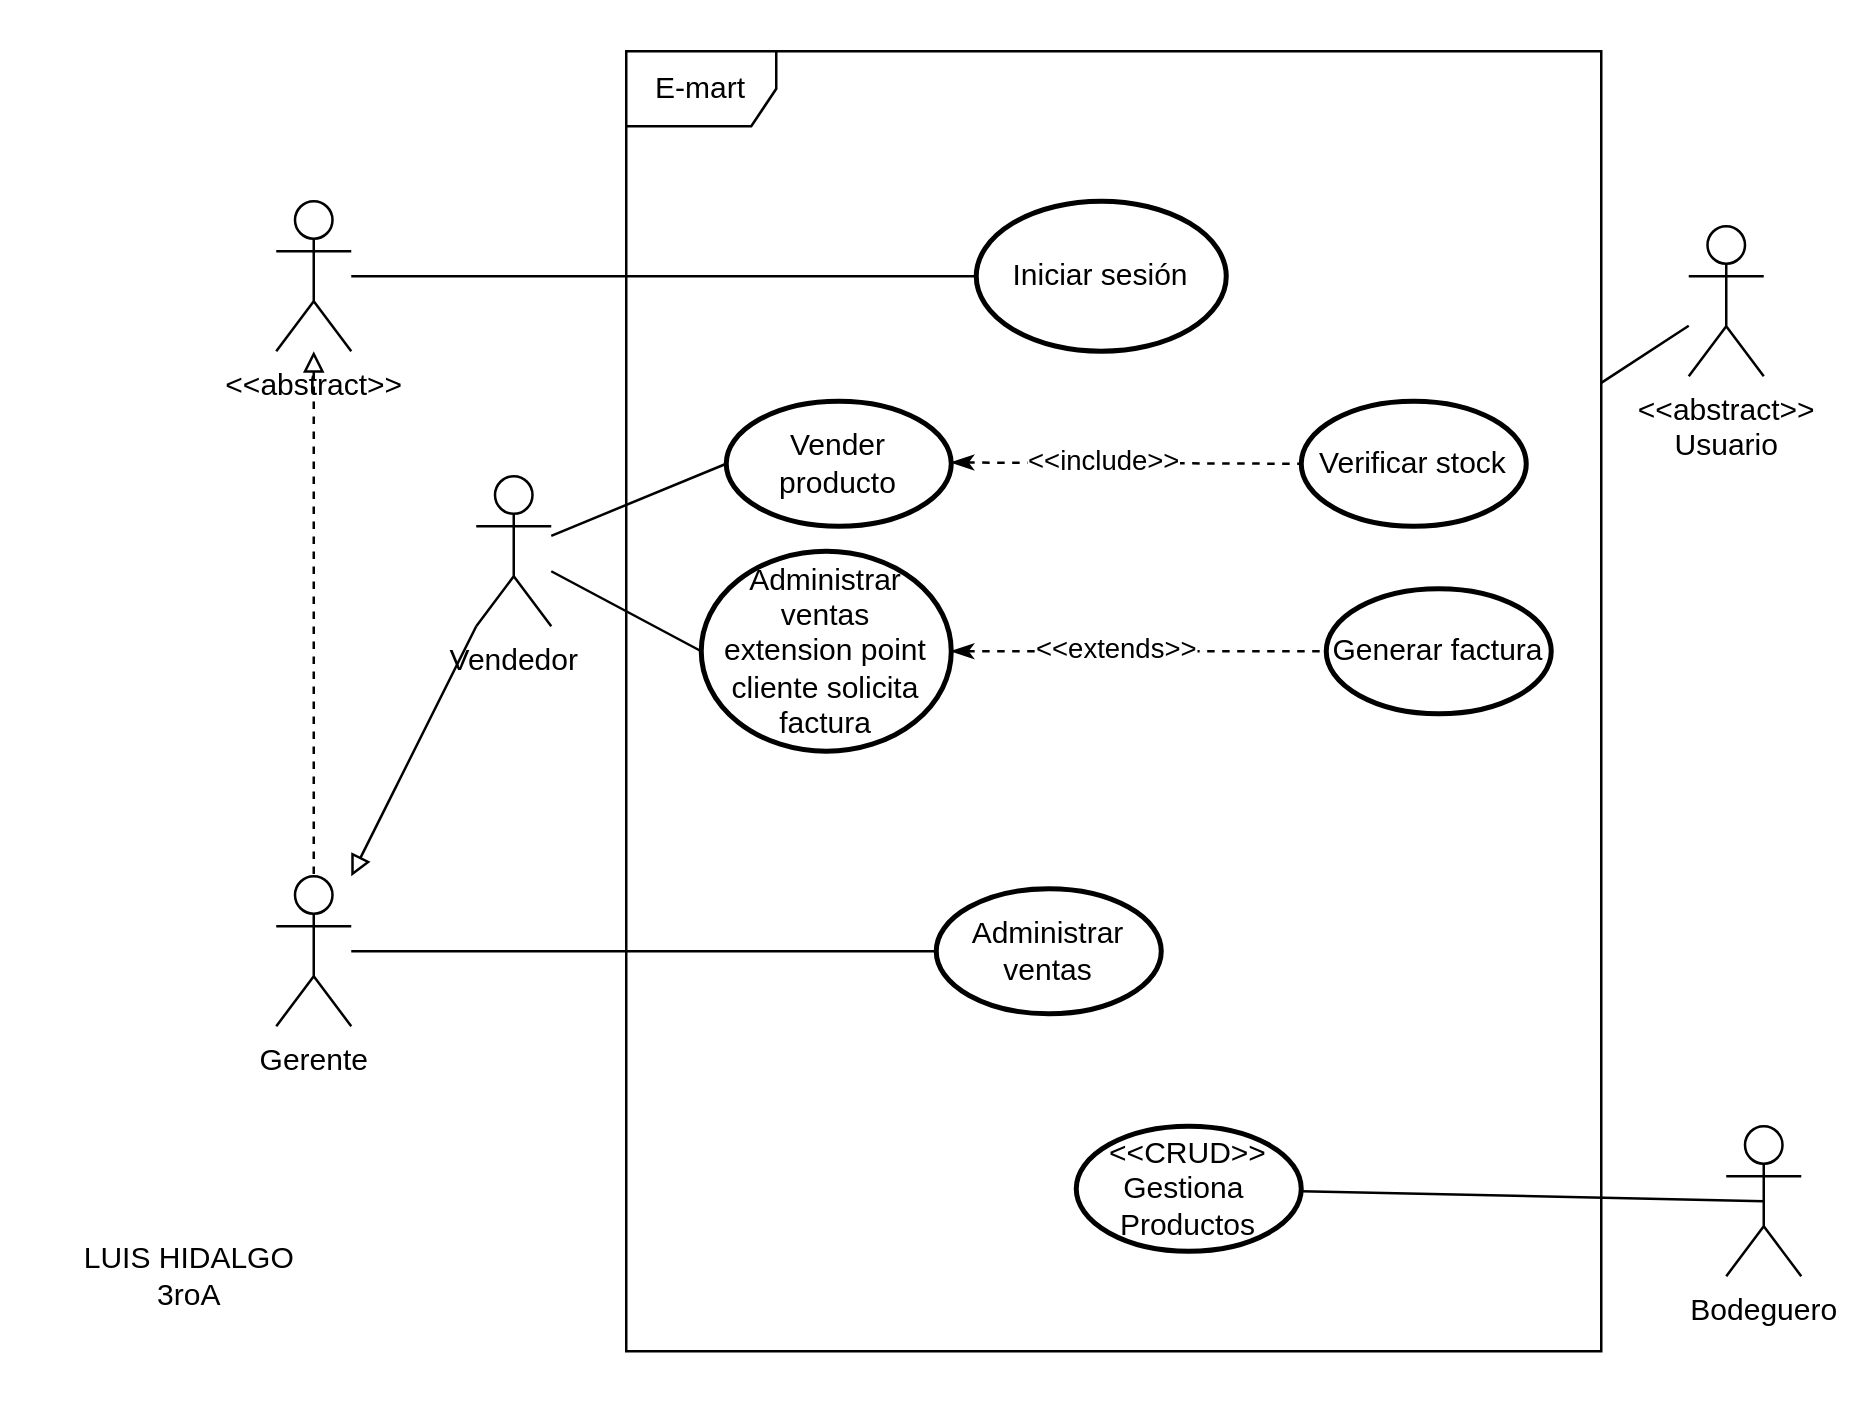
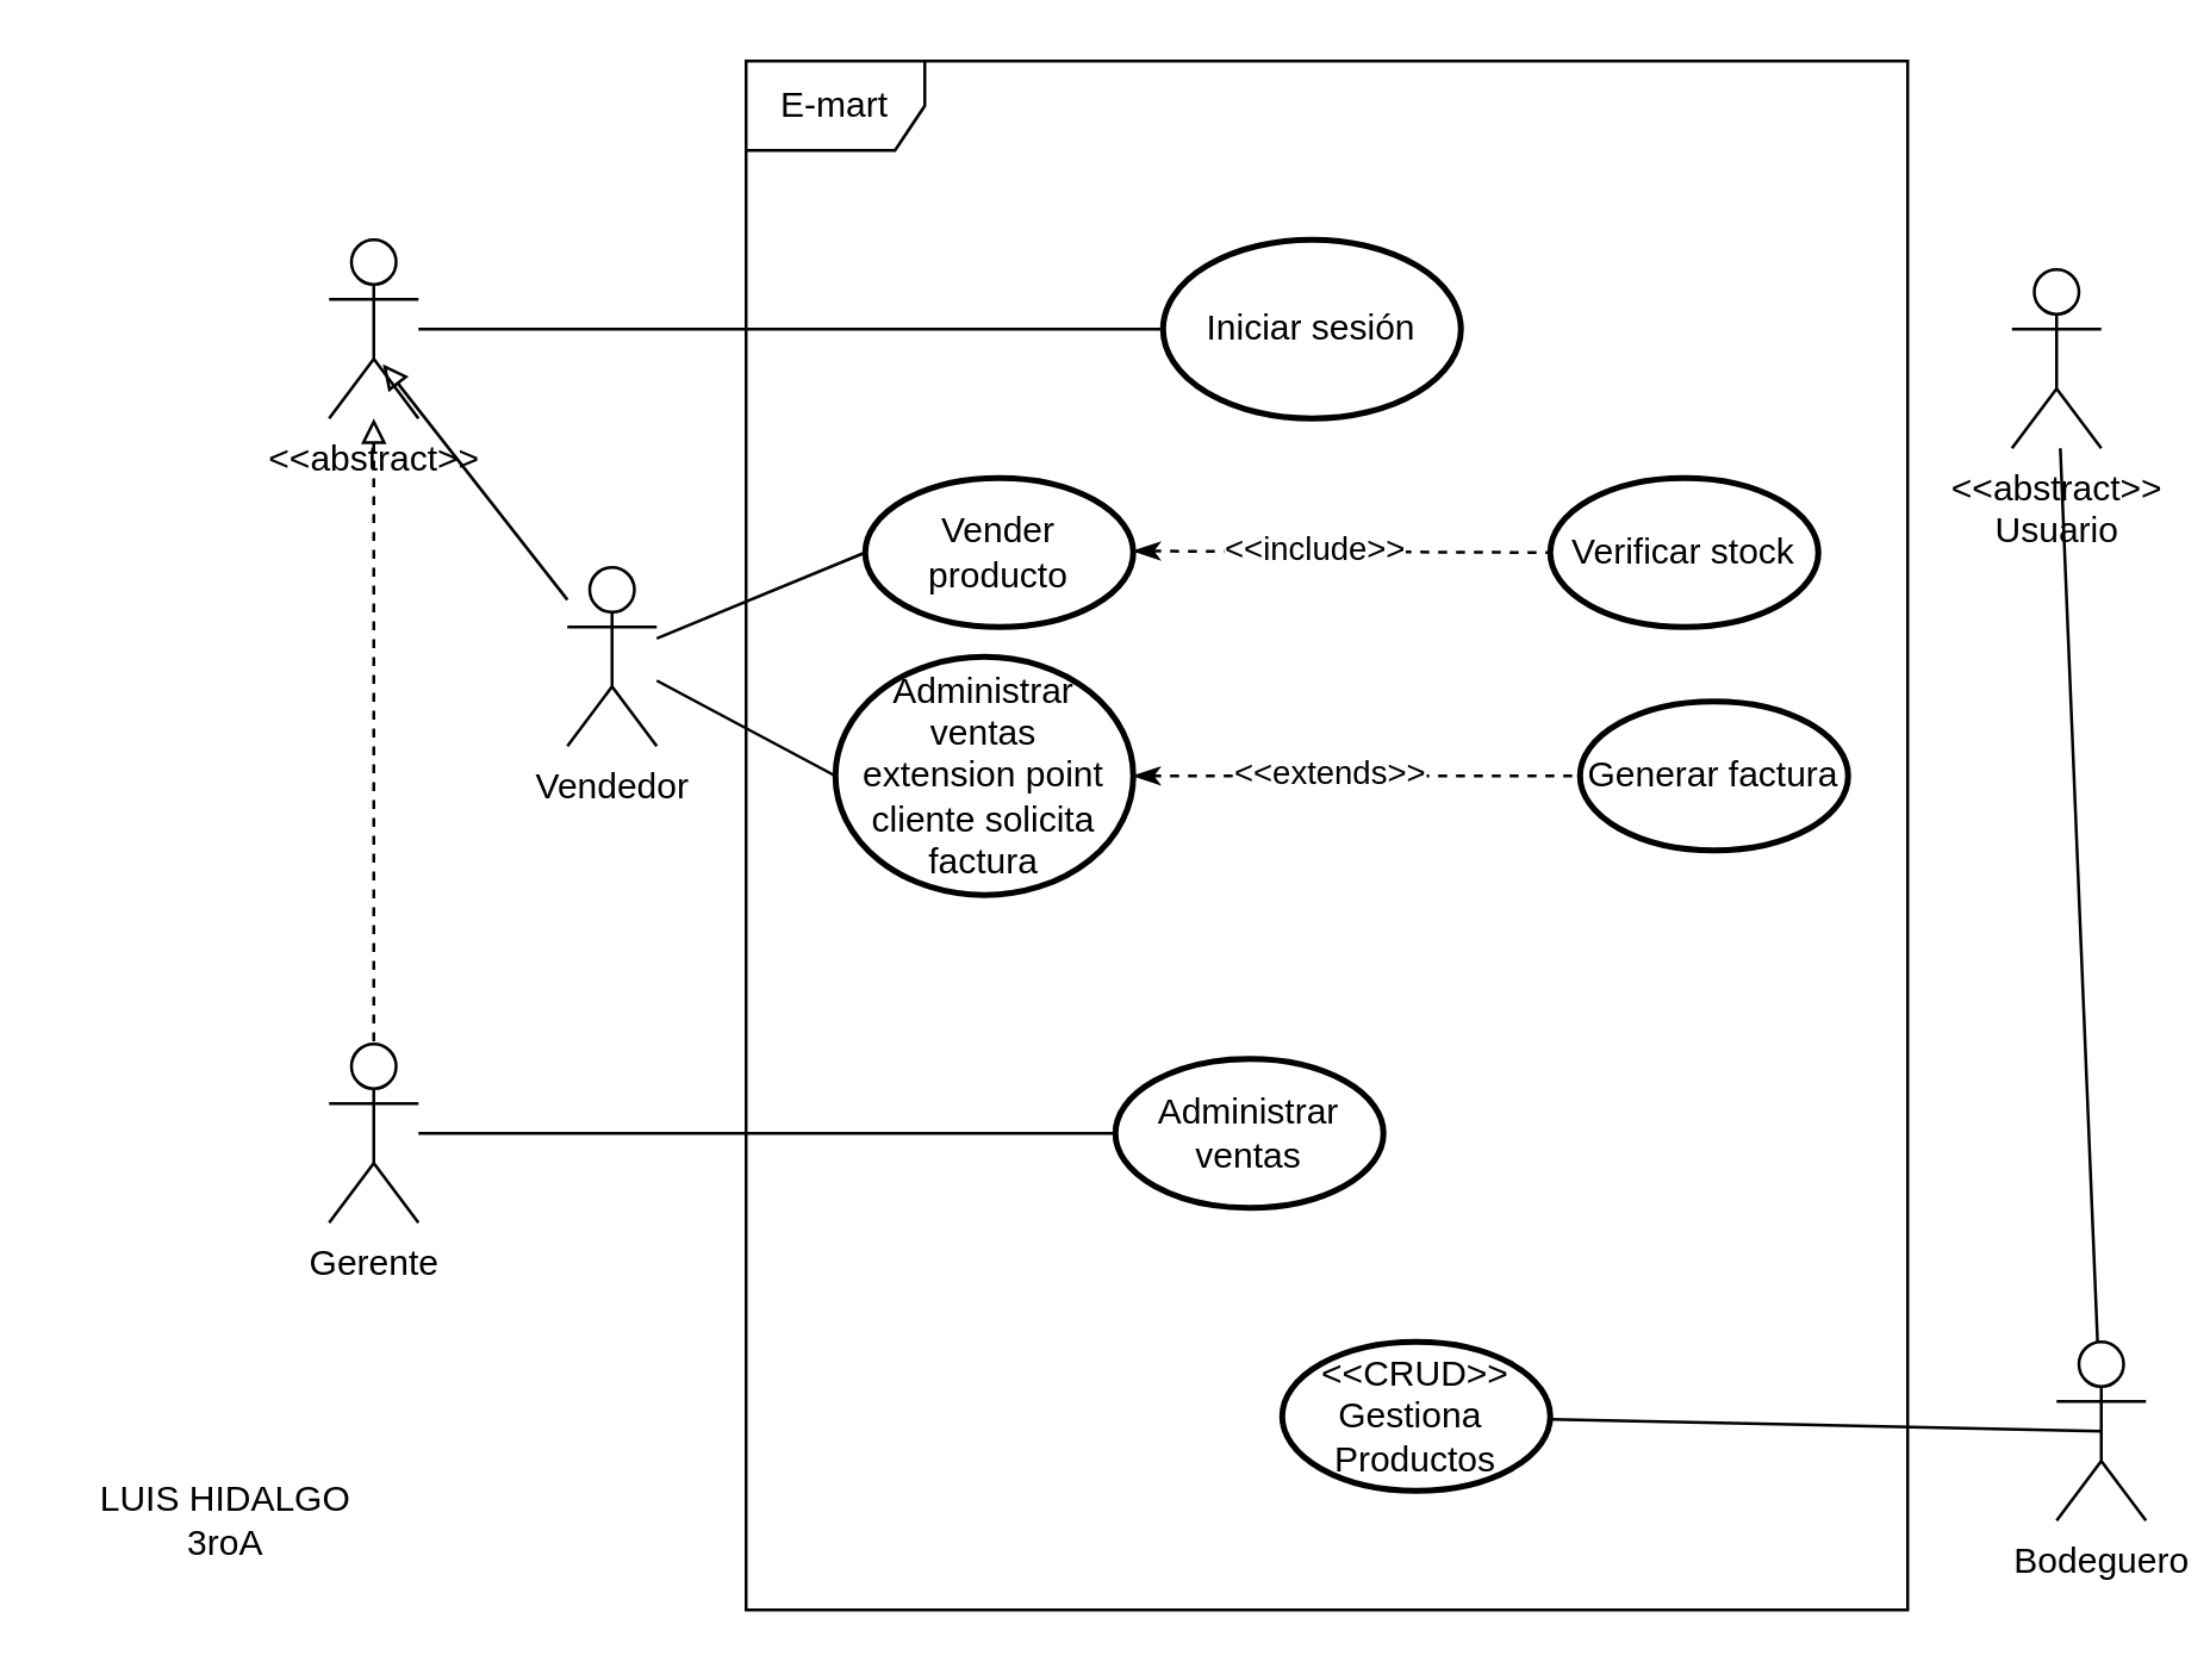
- <mxCell id="20" value="" style="edgeStyle=none;rounded=0;orthogonalLoop=1;jettySize=auto;html=1;startArrow=none;startFill=0;endArrow=none;endFill=0;" edge="1" parent="1" source="21" target="19"><mxGeometry relative="1" as="geometry" /></mxCell>
+ <mxCell id="20" value="" style="edgeStyle=none;rounded=0;orthogonalLoop=1;jettySize=auto;html=1;startArrow=none;startFill=0;endArrow=none;endFill=0;" edge="1" parent="1" source="21" target="22"><mxGeometry relative="1" as="geometry" /></mxCell>
- <mxCell id="7" style="rounded=0;orthogonalLoop=1;jettySize=auto;html=1;endArrow=block;endFill=0;" edge="1" parent="1" source="10" target="6"><mxGeometry relative="1" as="geometry" /></mxCell>
+ <mxCell id="7" style="rounded=0;orthogonalLoop=1;jettySize=auto;html=1;entryX=0.601;entryY=0.696;entryDx=0;entryDy=0;entryPerimeter=0;endArrow=block;endFill=0;" edge="1" parent="1" source="10" target="4"><mxGeometry relative="1" as="geometry" /></mxCell>
